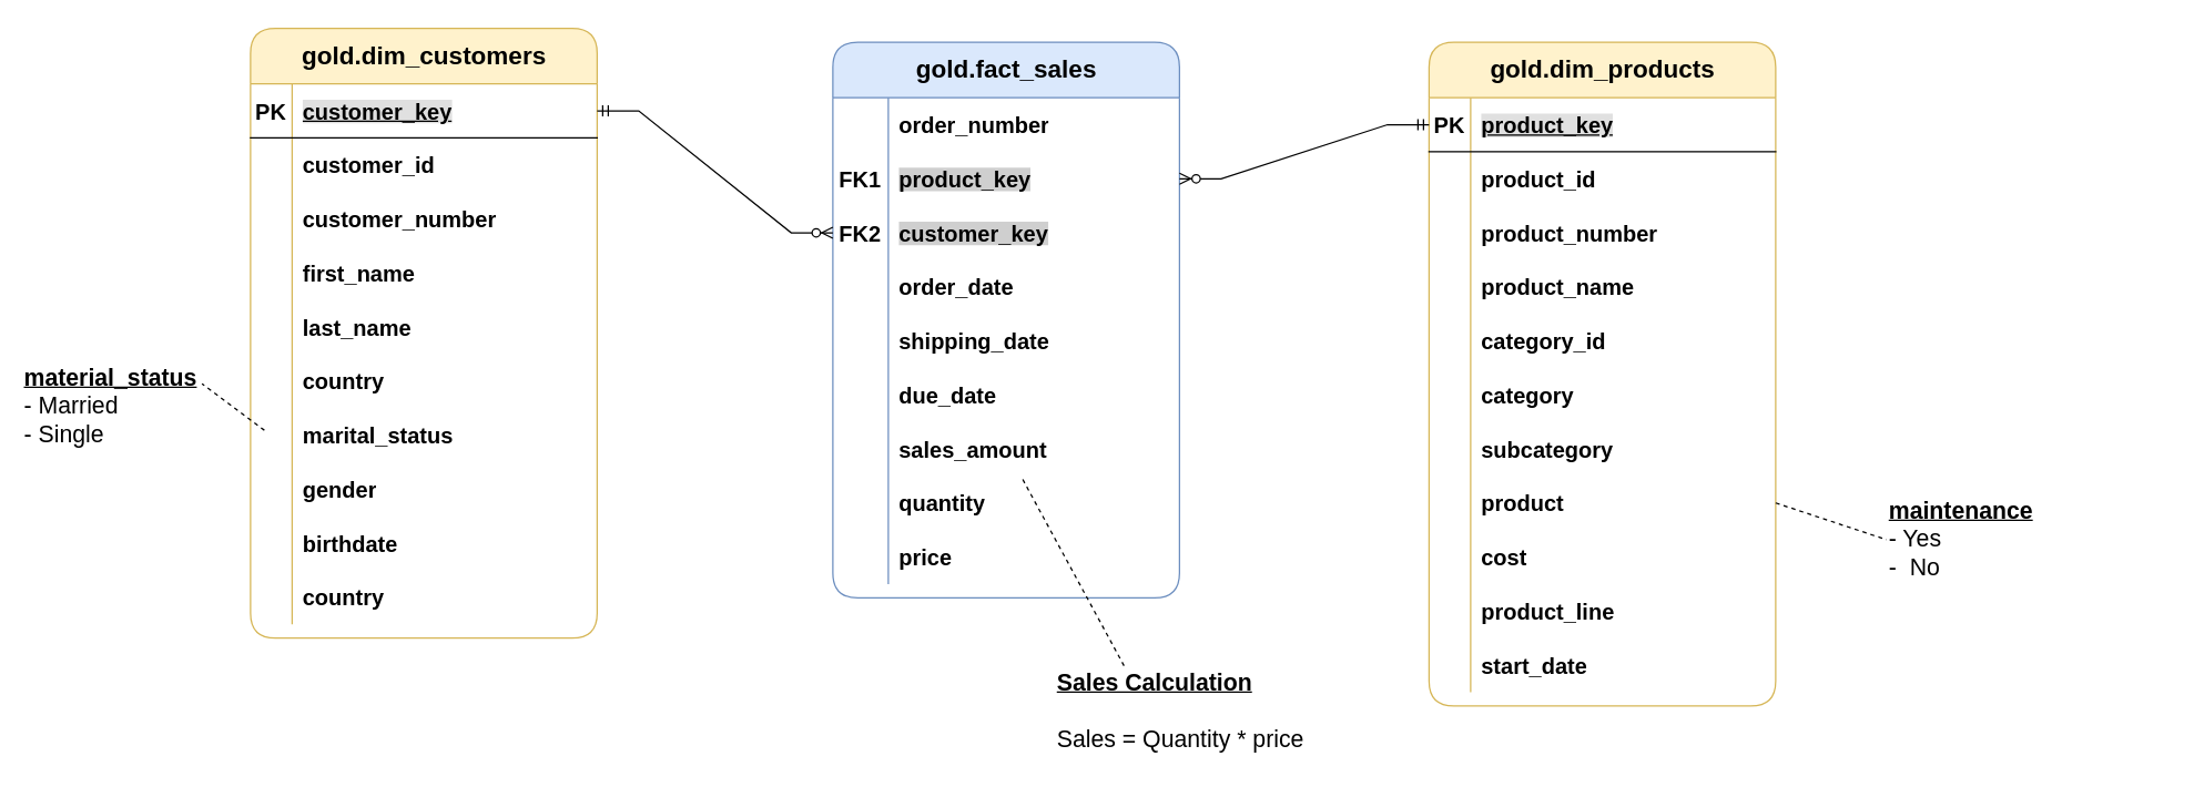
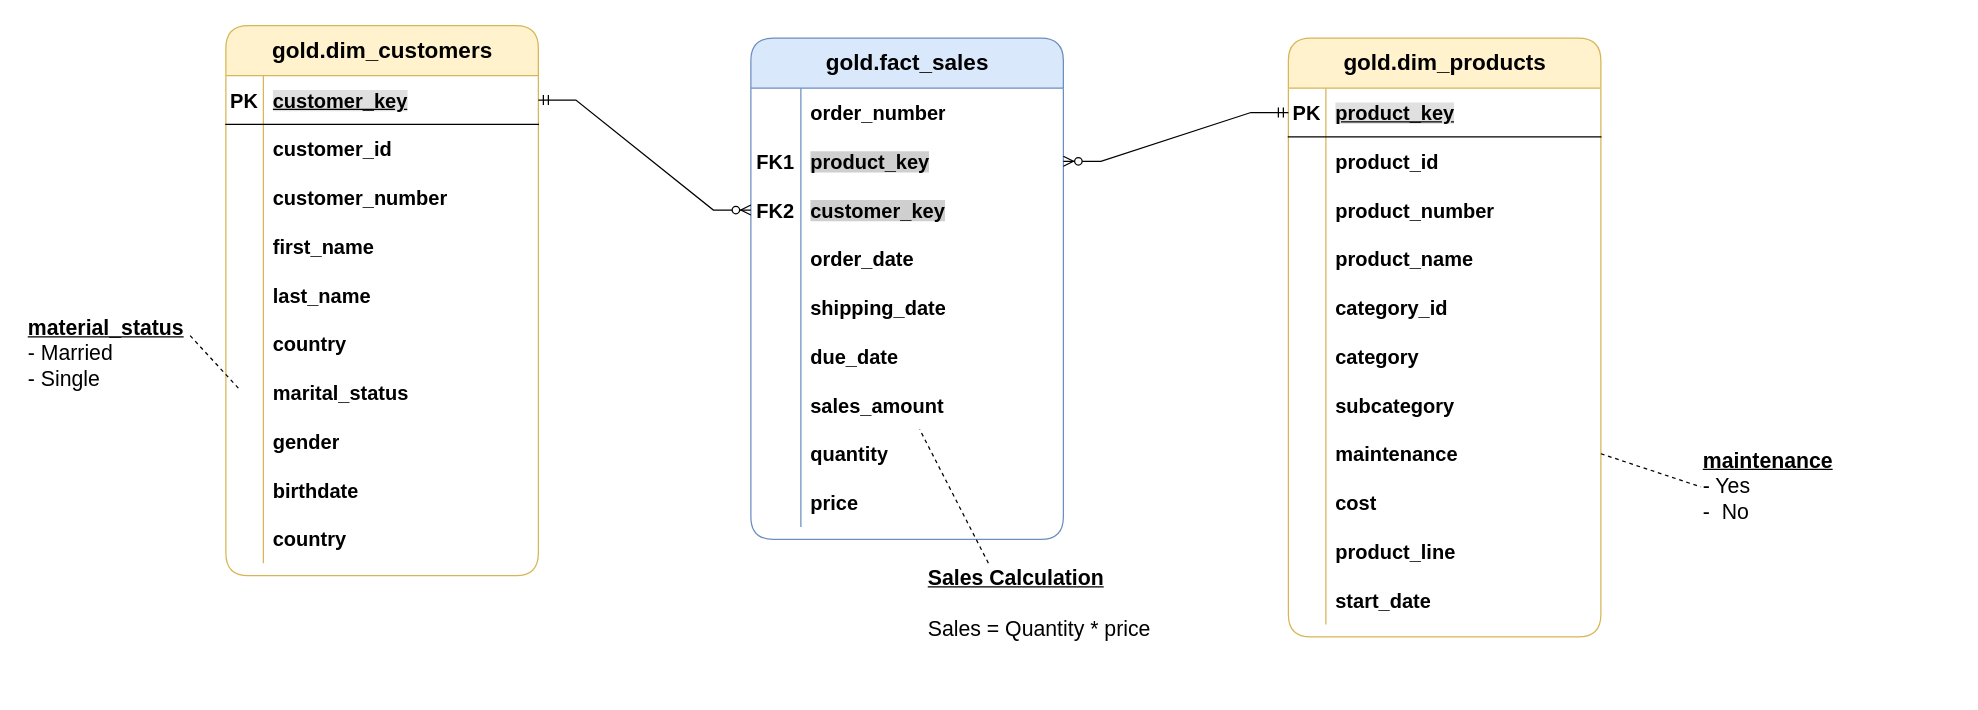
- <mxCell id="98" value="&lt;u&gt;&lt;b style=&quot;font-size: 17px;&quot;&gt;material_status&lt;/b&gt;&lt;br style=&quot;font-size: 17px;&quot;&gt;&lt;/u&gt;&lt;div style=&quot;font-size: 17px;&quot;&gt;&lt;span style=&quot;background-color: initial; font-size: 17px;&quot;&gt;- Married&lt;/span&gt;&lt;/div&gt;&lt;span style=&quot;background-color: initial; font-size: 17px;&quot;&gt;&lt;div style=&quot;font-size: 17px;&quot;&gt;&lt;span style=&quot;background-color: initial; font-size: 17px;&quot;&gt;- Single&lt;/span&gt;&lt;/div&gt;&lt;/span&gt;" style="text;html=1;strokeColor=none;fillColor=none;align=left;verticalAlign=middle;whiteSpace=wrap;rounded=0;fontSize=17;" parent="1" vertex="1"><mxGeometry x="15" y="260" width="130" height="66" as="geometry" /></mxCell>
+ <mxCell id="98" value="&lt;u&gt;&lt;b style=&quot;font-size: 17px;&quot;&gt;material_status&lt;/b&gt;&lt;br style=&quot;font-size: 17px;&quot;&gt;&lt;/u&gt;&lt;div style=&quot;font-size: 17px;&quot;&gt;&lt;span style=&quot;background-color: initial; font-size: 17px;&quot;&gt;- Married&lt;/span&gt;&lt;/div&gt;&lt;span style=&quot;background-color: initial; font-size: 17px;&quot;&gt;&lt;div style=&quot;font-size: 17px;&quot;&gt;&lt;span style=&quot;background-color: initial; font-size: 17px;&quot;&gt;- Single&lt;/span&gt;&lt;/div&gt;&lt;/span&gt;" style="text;html=1;strokeColor=none;fillColor=none;align=left;verticalAlign=middle;whiteSpace=wrap;rounded=0;fontSize=17;" parent="1" vertex="1"><mxGeometry x="20" y="250" width="130" height="66" as="geometry" /></mxCell>
- <mxCell id="57" value="product" style="shape=partialRectangle;connectable=0;fillColor=none;top=0;left=0;bottom=0;right=0;align=left;spacingLeft=6;overflow=hidden;whiteSpace=wrap;html=1;rounded=1;fontStyle=1;fontSize=16;" parent="55" vertex="1"><mxGeometry x="30" width="220" height="39" as="geometry"><mxRectangle width="220" height="39" as="alternateBounds" /></mxGeometry></mxCell>
+ <mxCell id="57" value="maintenance" style="shape=partialRectangle;connectable=0;fillColor=none;top=0;left=0;bottom=0;right=0;align=left;spacingLeft=6;overflow=hidden;whiteSpace=wrap;html=1;rounded=1;fontStyle=1;fontSize=16;" parent="55" vertex="1"><mxGeometry x="30" width="220" height="39" as="geometry"><mxRectangle width="220" height="39" as="alternateBounds" /></mxGeometry></mxCell>
- <mxCell id="100" value="&lt;u&gt;&lt;b style=&quot;font-size: 17px;&quot;&gt;Sales Calculation&lt;br&gt;&lt;/b&gt;&lt;br style=&quot;font-size: 17px;&quot;&gt;&lt;/u&gt;&lt;div style=&quot;font-size: 17px;&quot;&gt;Sales = Quantity * price&lt;br&gt;&lt;/div&gt;" style="text;html=1;strokeColor=none;fillColor=none;align=left;verticalAlign=middle;whiteSpace=wrap;rounded=0;fontSize=17;" parent="1" vertex="1"><mxGeometry x="760" y="480" width="200" height="66" as="geometry" /></mxCell>
+ <mxCell id="100" value="&lt;u&gt;&lt;b style=&quot;font-size: 17px;&quot;&gt;Sales Calculation&lt;br&gt;&lt;/b&gt;&lt;br style=&quot;font-size: 17px;&quot;&gt;&lt;/u&gt;&lt;div style=&quot;font-size: 17px;&quot;&gt;Sales = Quantity * price&lt;br&gt;&lt;/div&gt;" style="text;html=1;strokeColor=none;fillColor=none;align=left;verticalAlign=middle;whiteSpace=wrap;rounded=0;fontSize=17;" parent="1" vertex="1"><mxGeometry x="740" y="450" width="200" height="66" as="geometry" /></mxCell>
